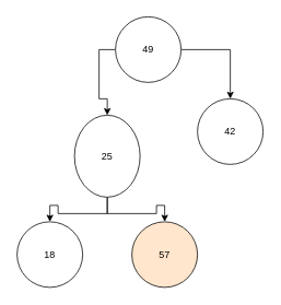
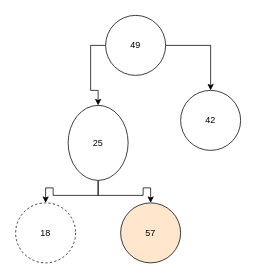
- <mxCell id="9" value="18" style="ellipse;whiteSpace=wrap;html=1;aspect=fixed;" vertex="1" parent="1"><mxGeometry x="20" y="270" width="80" height="80" as="geometry" /></mxCell>
+ <mxCell id="9" value="18" style="ellipse;whiteSpace=wrap;html=1;aspect=fixed;dashed=1;" vertex="1" parent="1"><mxGeometry x="20" y="270" width="80" height="80" as="geometry" /></mxCell>
